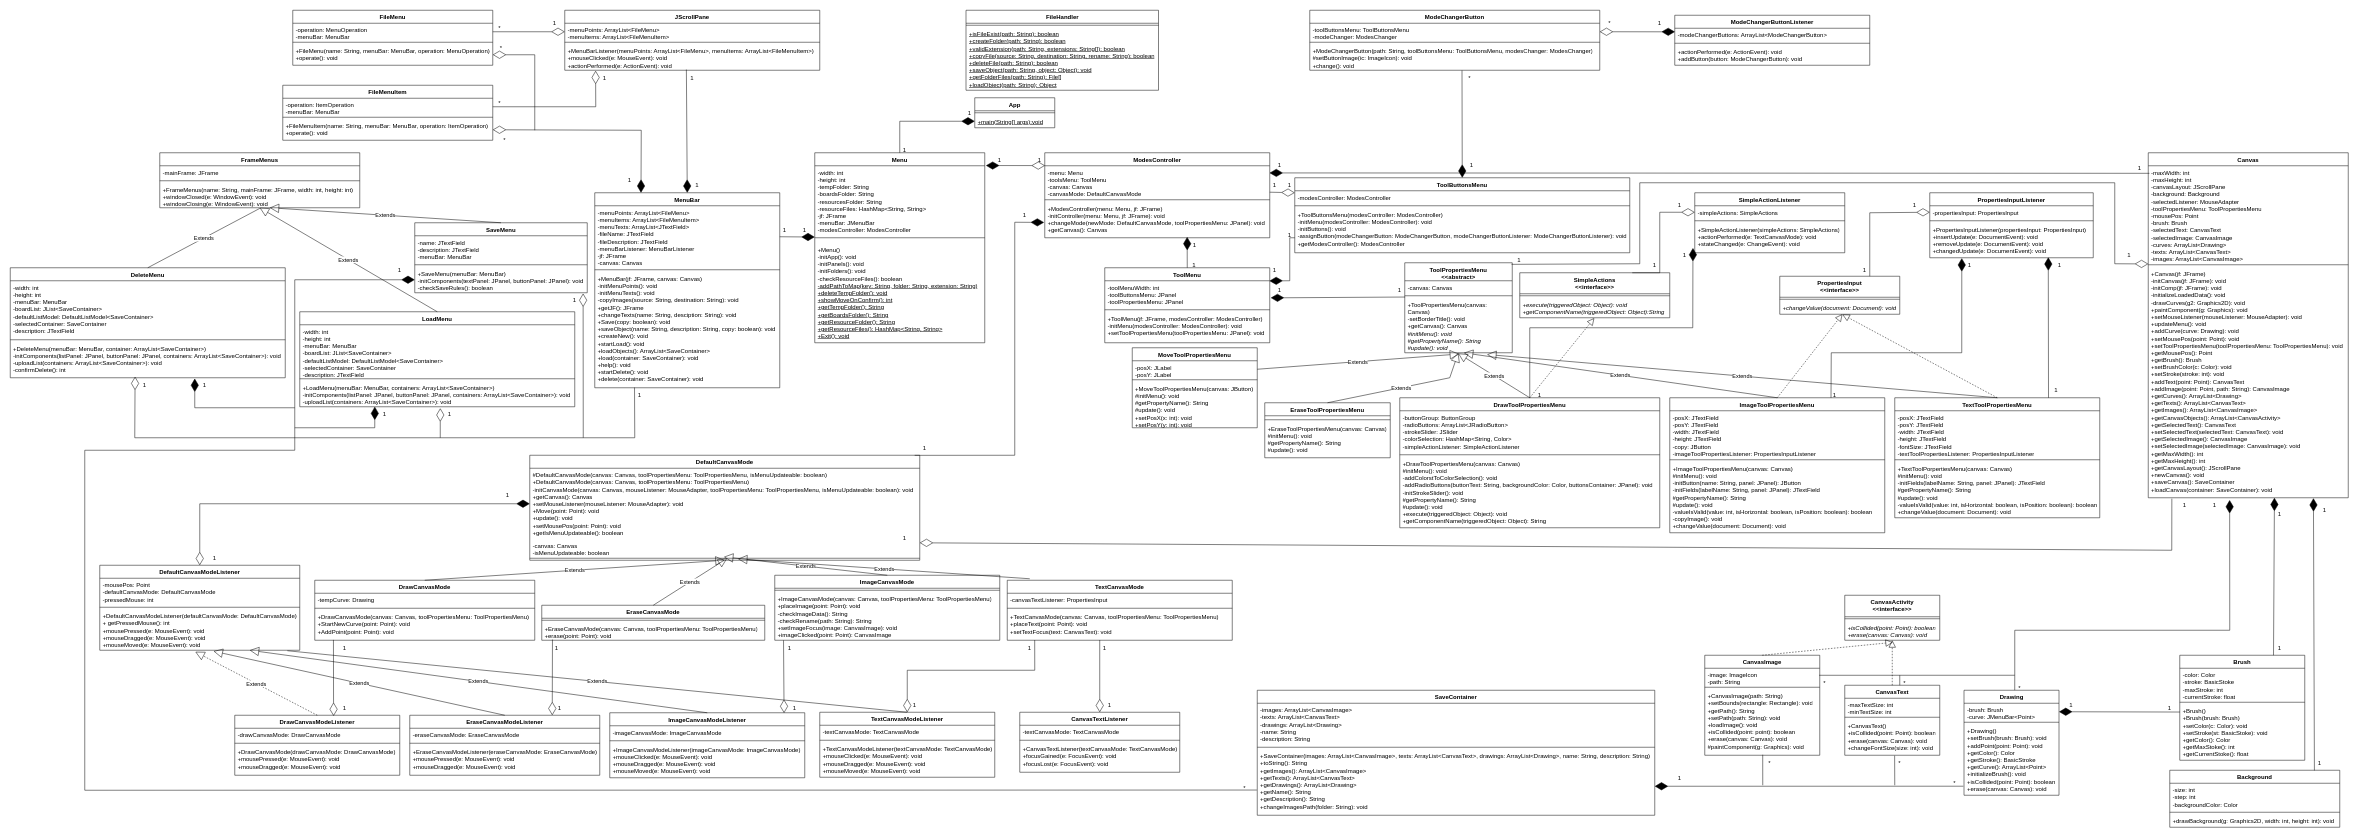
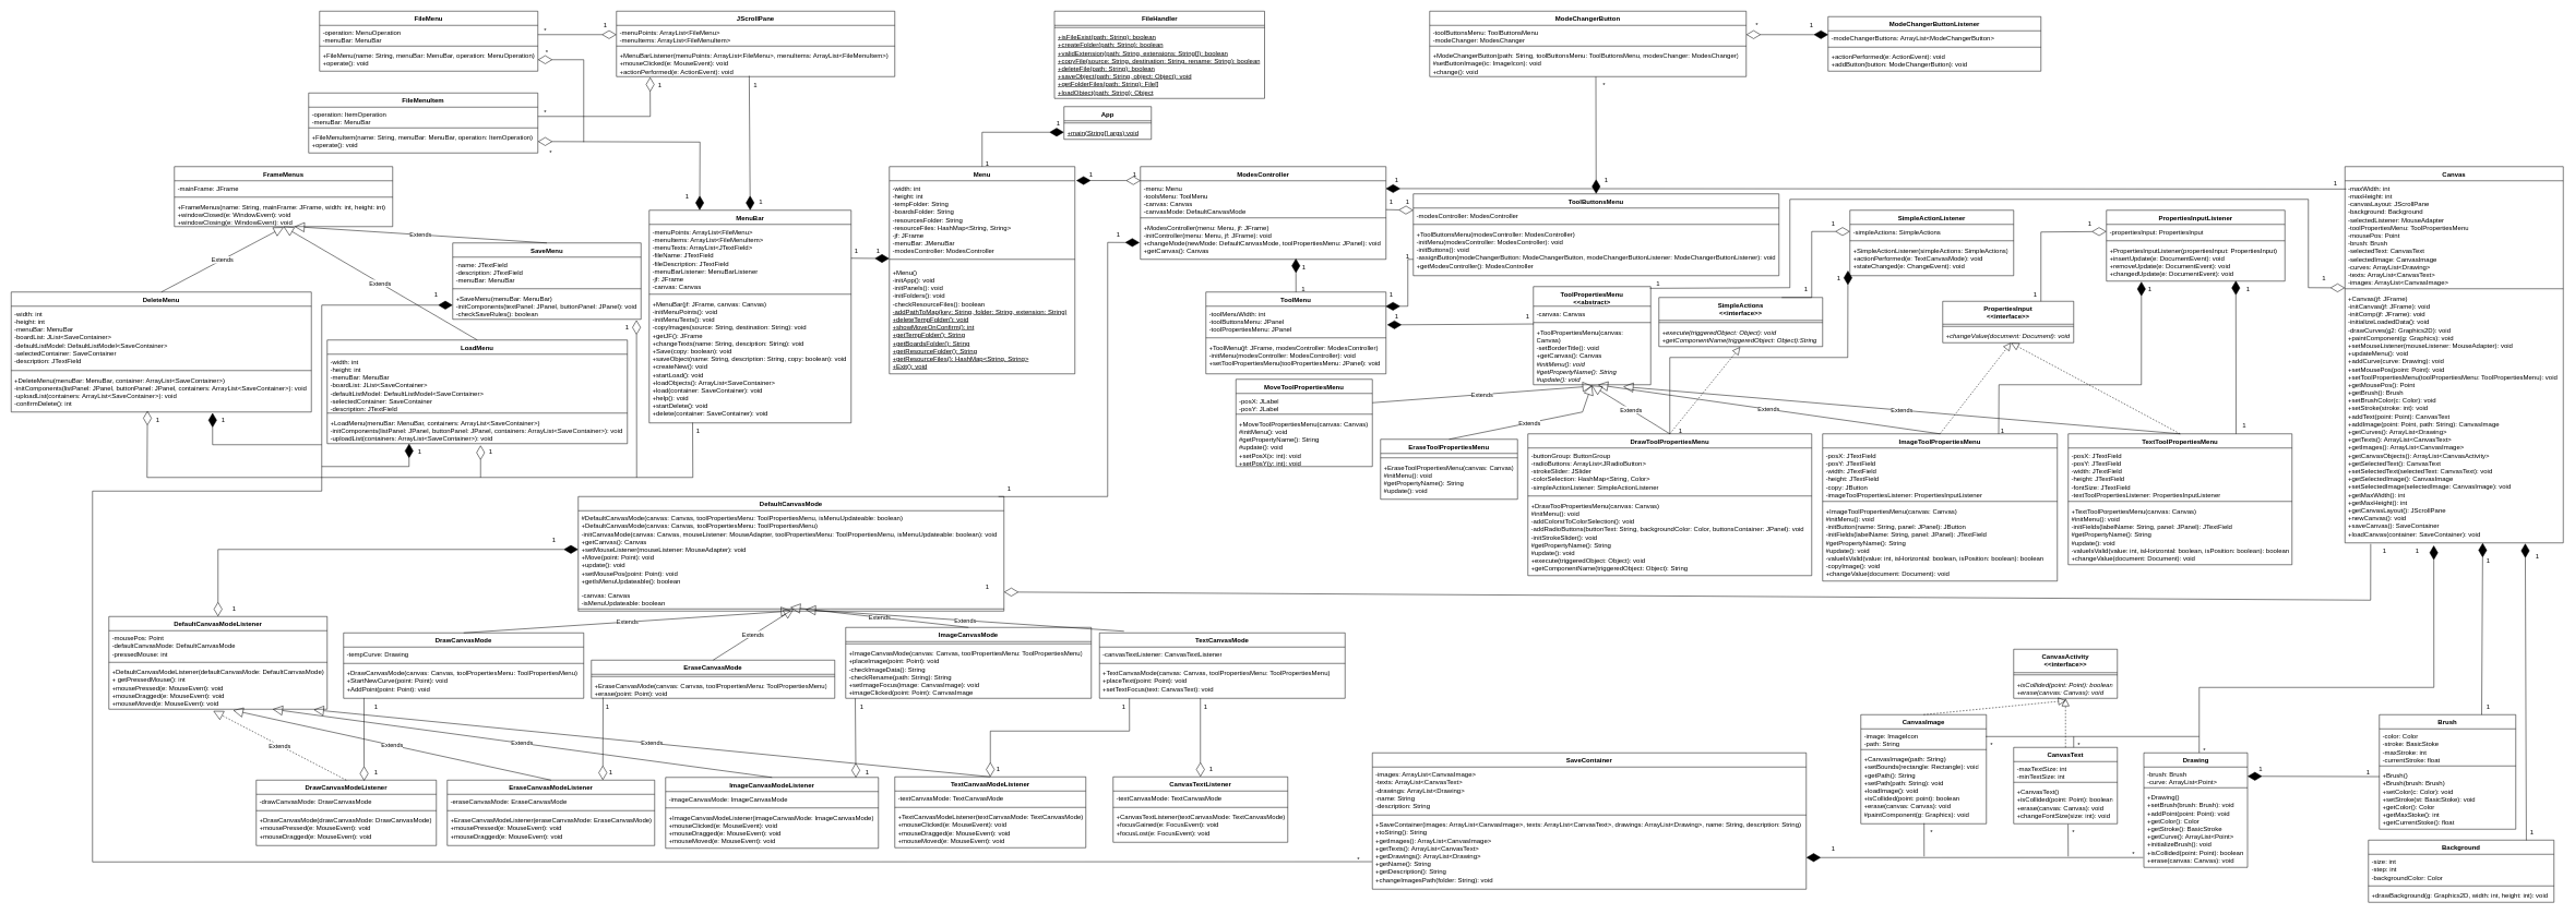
- <mxCell id="155" value="Extends" style="endArrow=none;endSize=16;endFill=0;html=1;rounded=0;entryX=0.501;entryY=1.022;entryDx=0;entryDy=0;entryPerimeter=0;exitX=0.5;exitY=0;exitDx=0;exitDy=0;" parent="1" source="147" target="154" edge="1"><mxGeometry width="160" relative="1" as="geometry"><mxPoint x="529" y="565" as="sourcePoint" /><mxPoint x="689" y="565" as="targetPoint" /></mxGeometry></mxCell>
+ <mxCell id="155" value="Extends" style="endArrow=block;endSize=16;endFill=0;html=1;rounded=0;entryX=0.501;entryY=1.022;entryDx=0;entryDy=0;entryPerimeter=0;exitX=0.5;exitY=0;exitDx=0;exitDy=0;" parent="1" source="147" target="154" edge="1"><mxGeometry width="160" relative="1" as="geometry"><mxPoint x="529" y="565" as="sourcePoint" /><mxPoint x="689" y="565" as="targetPoint" /></mxGeometry></mxCell>
- <mxCell id="88" value="+MoveToolPropertiesMenu(canvas: JButton)&lt;br&gt;#initMenu(): void&lt;br&gt;#getPropertyName(): String&lt;br&gt;#update(): void&lt;br&gt;+setPosX(x: int): void&lt;br&gt;+setPosY(y: int): void" style="text;strokeColor=none;fillColor=none;align=left;verticalAlign=top;spacingLeft=4;spacingRight=4;overflow=hidden;rotatable=0;points=[[0,0.5],[1,0.5]];portConstraint=eastwest;whiteSpace=wrap;html=1;" parent="85" vertex="1"><mxGeometry y="68" width="250" height="92" as="geometry" /></mxCell>
+ <mxCell id="88" value="+MoveToolPropertiesMenu(canvas: Canvas)&lt;br&gt;#initMenu(): void&lt;br&gt;#getPropertyName(): String&lt;br&gt;#update(): void&lt;br&gt;+setPosX(x: int): void&lt;br&gt;+setPosY(y: int): void" style="text;strokeColor=none;fillColor=none;align=left;verticalAlign=top;spacingLeft=4;spacingRight=4;overflow=hidden;rotatable=0;points=[[0,0.5],[1,0.5]];portConstraint=eastwest;whiteSpace=wrap;html=1;" parent="85" vertex="1"><mxGeometry y="68" width="250" height="92" as="geometry" /></mxCell>
- <mxCell id="55" value="-canvasTextListener: PropertiesInput" style="text;strokeColor=none;fillColor=none;align=left;verticalAlign=top;spacingLeft=4;spacingRight=4;overflow=hidden;rotatable=0;points=[[0,0.5],[1,0.5]];portConstraint=eastwest;whiteSpace=wrap;html=1;" parent="54" vertex="1"><mxGeometry y="26" width="450" height="26" as="geometry" /></mxCell>
+ <mxCell id="55" value="-canvasTextListener: CanvasTextListener" style="text;strokeColor=none;fillColor=none;align=left;verticalAlign=top;spacingLeft=4;spacingRight=4;overflow=hidden;rotatable=0;points=[[0,0.5],[1,0.5]];portConstraint=eastwest;whiteSpace=wrap;html=1;" parent="54" vertex="1"><mxGeometry y="26" width="450" height="26" as="geometry" /></mxCell>
- <mxCell id="292" value="Extends" style="endArrow=none;endSize=16;endFill=0;html=1;rounded=0;entryX=0.938;entryY=1.012;entryDx=0;entryDy=0;entryPerimeter=0;exitX=0.5;exitY=0;exitDx=0;exitDy=0;" parent="1" source="288" target="269" edge="1"><mxGeometry width="160" relative="1" as="geometry"><mxPoint x="1049" y="1300" as="sourcePoint" /><mxPoint x="1209" y="1300" as="targetPoint" /></mxGeometry></mxCell>
+ <mxCell id="292" value="Extends" style="endArrow=block;endSize=16;endFill=0;html=1;rounded=0;entryX=0.938;entryY=1.012;entryDx=0;entryDy=0;entryPerimeter=0;exitX=0.5;exitY=0;exitDx=0;exitDy=0;" parent="1" source="288" target="269" edge="1"><mxGeometry width="160" relative="1" as="geometry"><mxPoint x="1049" y="1300" as="sourcePoint" /><mxPoint x="1209" y="1300" as="targetPoint" /></mxGeometry></mxCell>
- <mxCell id="230" value="-brush: Brush&lt;br&gt;-curve: JMenuBar&amp;lt;Point&amp;gt;" style="text;strokeColor=none;fillColor=none;align=left;verticalAlign=top;spacingLeft=4;spacingRight=4;overflow=hidden;rotatable=0;points=[[0,0.5],[1,0.5]];portConstraint=eastwest;whiteSpace=wrap;html=1;" parent="229" vertex="1"><mxGeometry y="26" width="190" height="34" as="geometry" /></mxCell>
+ <mxCell id="230" value="-brush: Brush&lt;br&gt;-curve: ArrayList&amp;lt;Point&amp;gt;" style="text;strokeColor=none;fillColor=none;align=left;verticalAlign=top;spacingLeft=4;spacingRight=4;overflow=hidden;rotatable=0;points=[[0,0.5],[1,0.5]];portConstraint=eastwest;whiteSpace=wrap;html=1;" parent="229" vertex="1"><mxGeometry y="26" width="190" height="34" as="geometry" /></mxCell>
